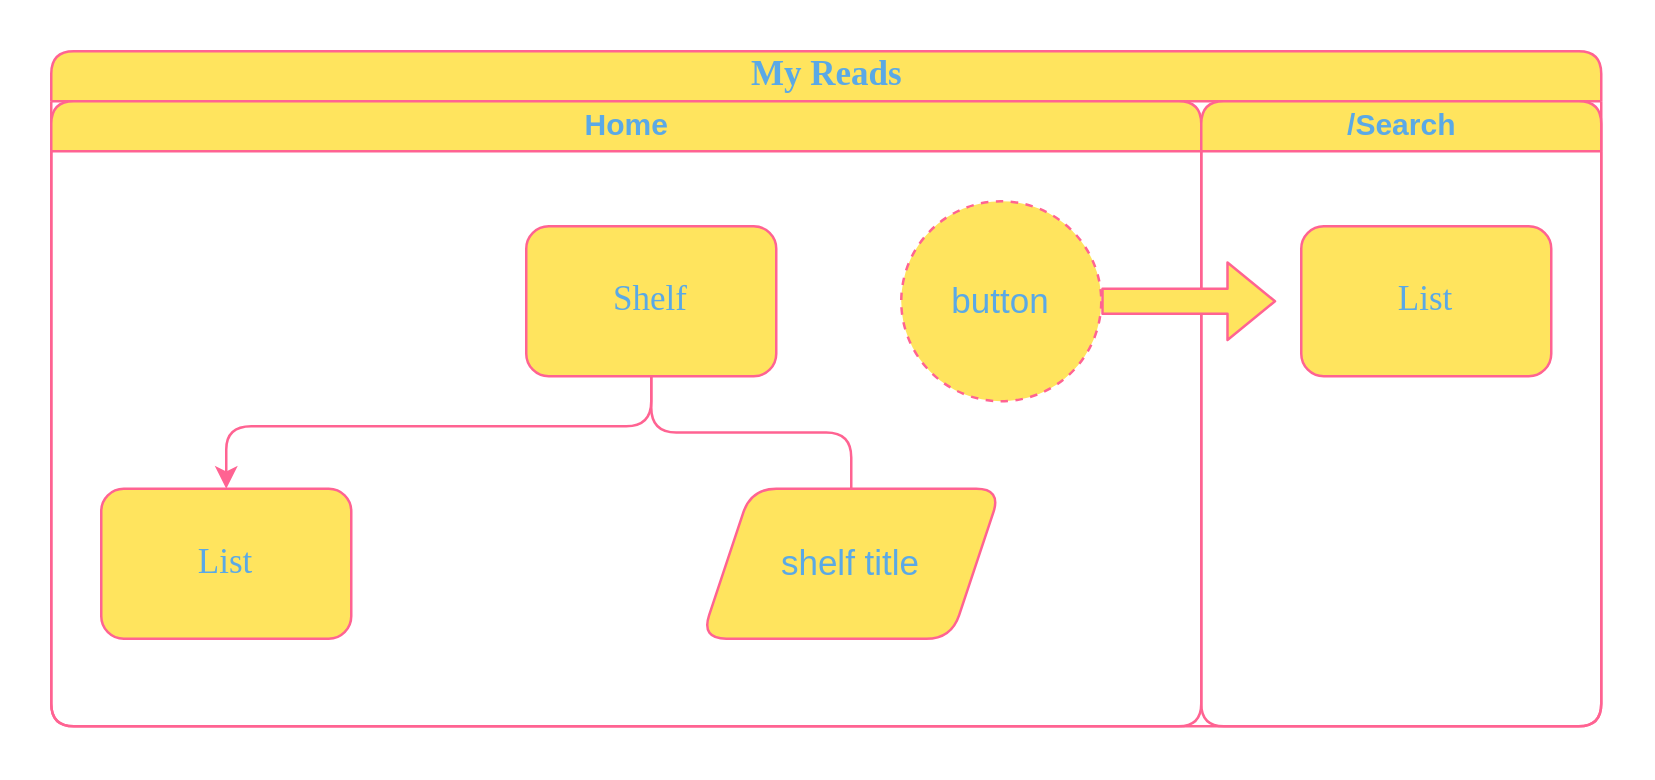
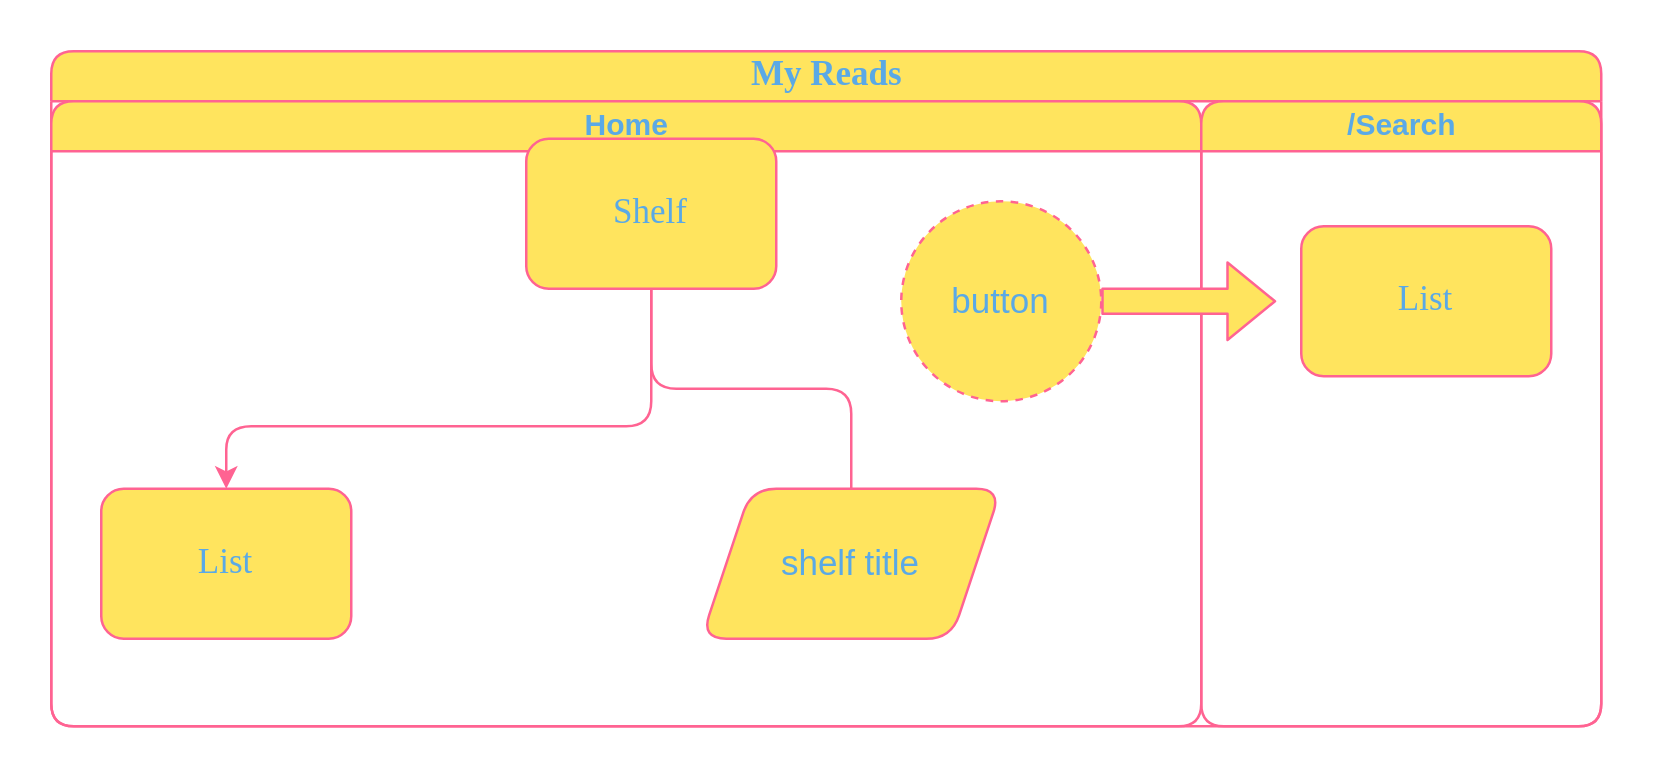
- <mxCell id="6" value="&lt;font style=&quot;font-size: 14px&quot;&gt;Shelf&lt;/font&gt;" style="whiteSpace=wrap;html=1;shadow=0;labelBackgroundColor=none;strokeWidth=1;fontFamily=Verdana;fontSize=8;align=center;fillColor=#FFE45E;strokeColor=#FF6392;fontColor=#5AA9E6;rounded=1;" parent="3" vertex="1"><mxGeometry x="190" y="50" width="100" height="60" as="geometry" /></mxCell>
+ <mxCell id="6" value="&lt;font style=&quot;font-size: 14px&quot;&gt;Shelf&lt;/font&gt;" style="whiteSpace=wrap;html=1;shadow=0;labelBackgroundColor=none;strokeWidth=1;fontFamily=Verdana;fontSize=8;align=center;fillColor=#FFE45E;strokeColor=#FF6392;fontColor=#5AA9E6;rounded=1;" parent="3" vertex="1"><mxGeometry x="190" y="15" width="100" height="60" as="geometry" /></mxCell>
